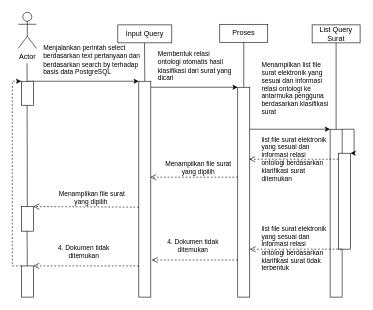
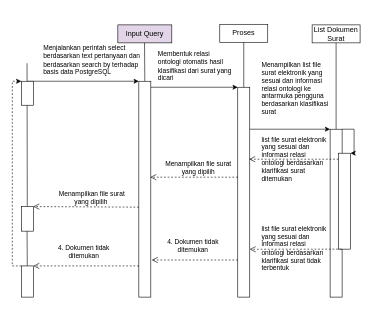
- <mxCell id="22" value="Actor" style="shape=umlActor;verticalLabelPosition=bottom;verticalAlign=top;html=1;" vertex="1" parent="1"><mxGeometry x="30" y="20" width="30" height="60" as="geometry" /></mxCell>
- <mxCell id="2" value="Input Query" style="rounded=0;whiteSpace=wrap;html=1;" vertex="1" parent="1"><mxGeometry x="196" y="41" width="90" height="30" as="geometry" /></mxCell>
+ <mxCell id="2" value="Input Query" style="rounded=0;whiteSpace=wrap;html=1;fillColor=#e1d5e7;" vertex="1" parent="1"><mxGeometry x="196" y="41" width="90" height="30" as="geometry" /></mxCell>
- <mxCell id="4" value="List Query Surat" style="rounded=0;whiteSpace=wrap;html=1;" vertex="1" parent="1"><mxGeometry x="520" y="41" width="80" height="30" as="geometry" /></mxCell>
+ <mxCell id="4" value="List Dokumen Surat" style="rounded=0;whiteSpace=wrap;html=1;" vertex="1" parent="1"><mxGeometry x="520" y="41" width="80" height="30" as="geometry" /></mxCell>
